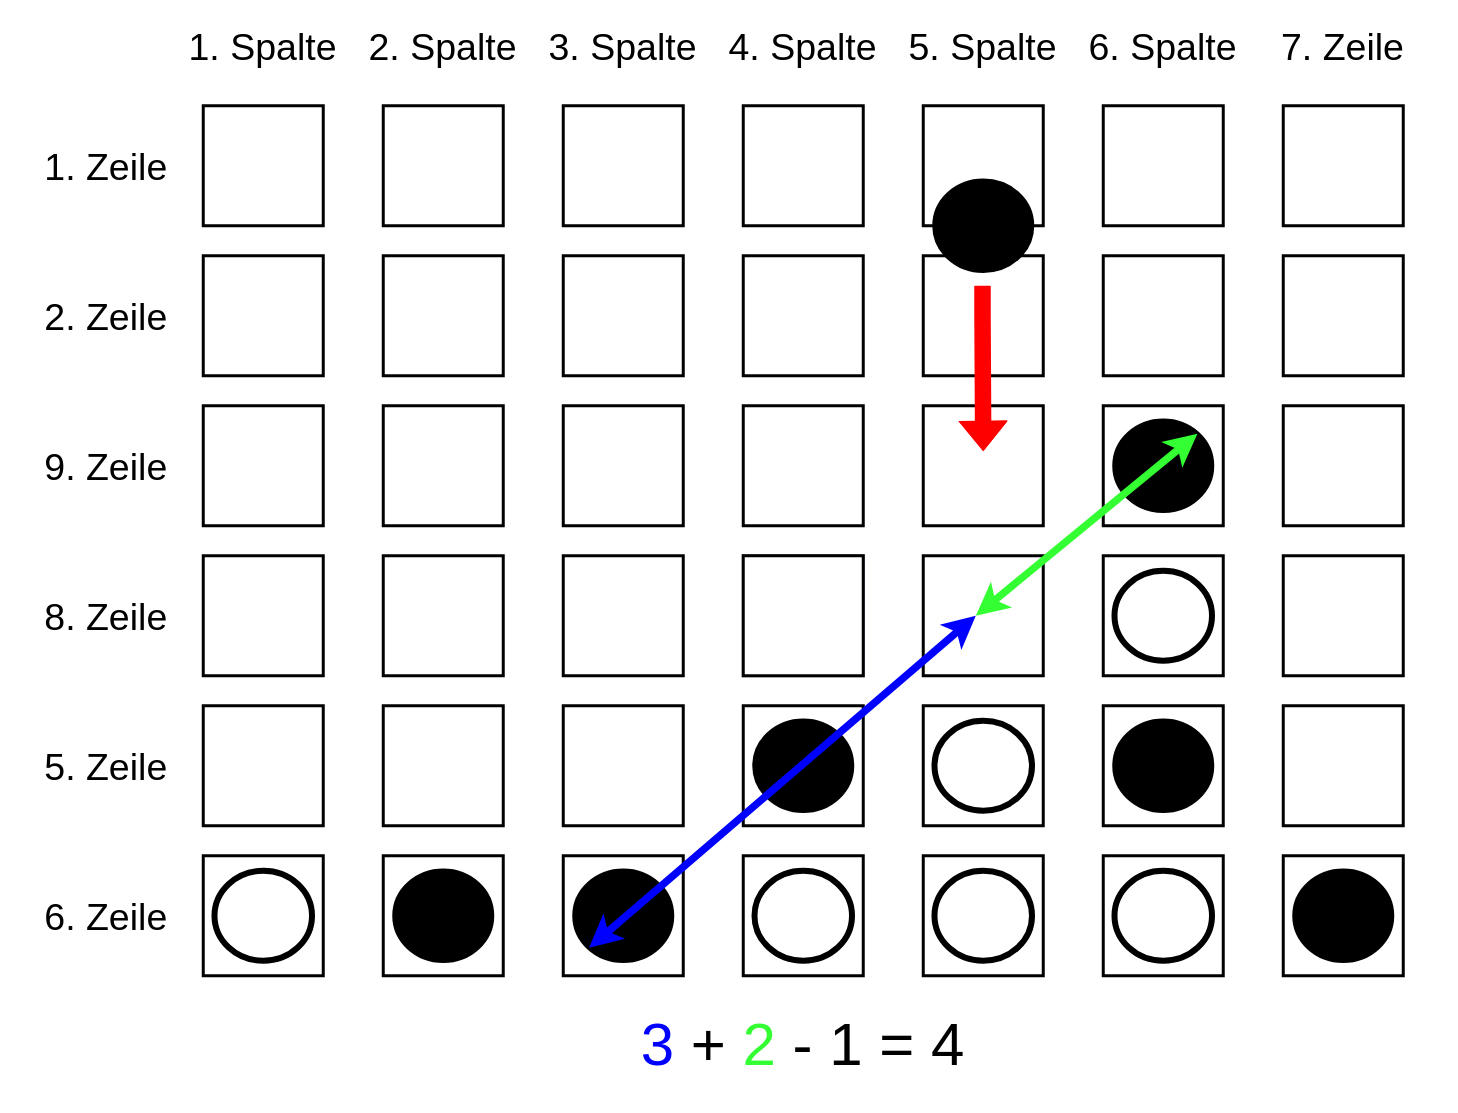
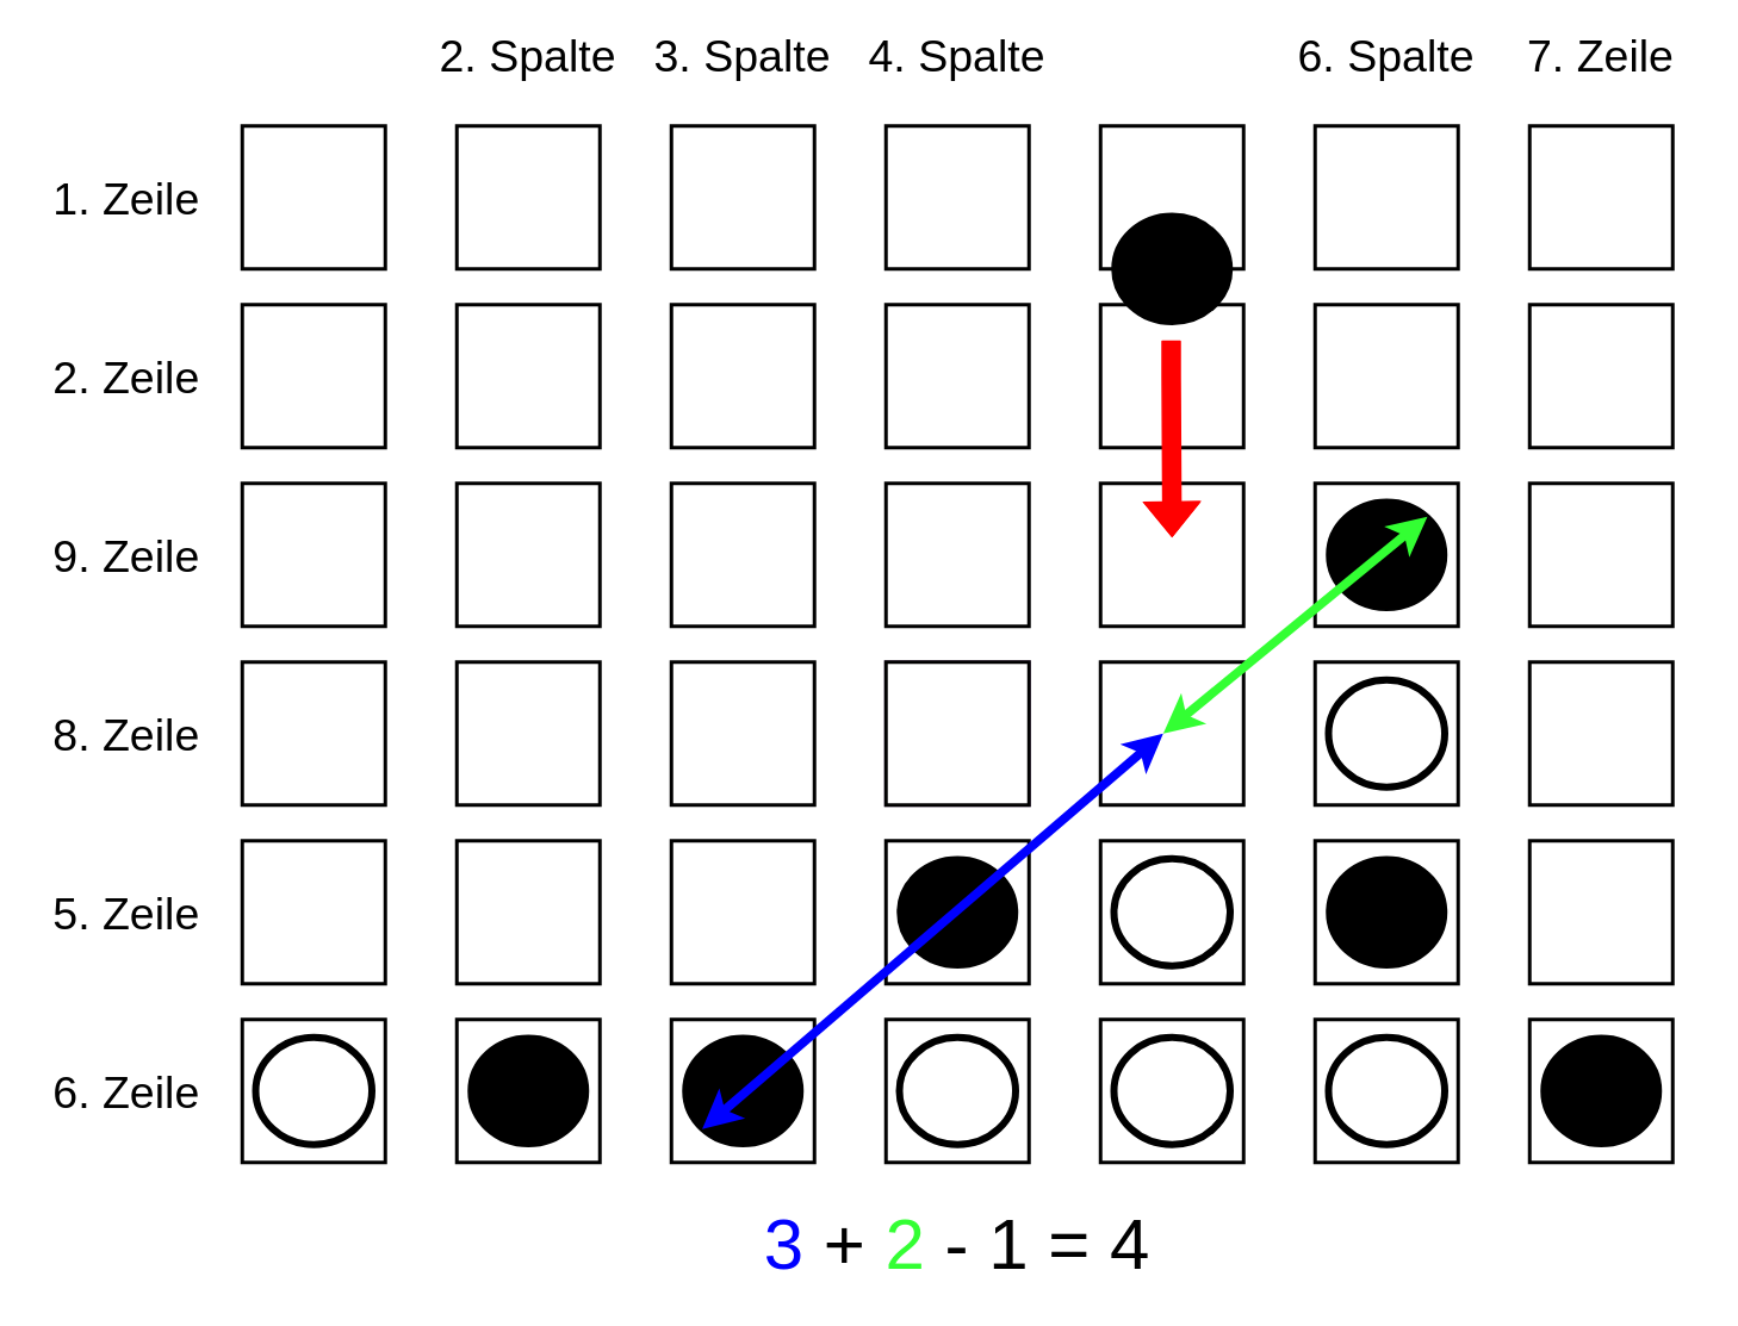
- <mxCell id="51" value="&lt;font style=&quot;font-size: 25px&quot;&gt;1. Spalte&lt;/font&gt;" style="text;html=1;strokeColor=none;fillColor=none;align=center;verticalAlign=middle;whiteSpace=wrap;rounded=0;" vertex="1" parent="1"><mxGeometry x="120" y="20" width="110" height="20" as="geometry" /></mxCell>
- <mxCell id="55" value="&lt;font style=&quot;font-size: 25px&quot;&gt;5. Spalte&lt;/font&gt;" style="text;html=1;strokeColor=none;fillColor=none;align=center;verticalAlign=middle;whiteSpace=wrap;rounded=0;" vertex="1" parent="1"><mxGeometry x="600" y="20" width="110" height="20" as="geometry" /></mxCell>
